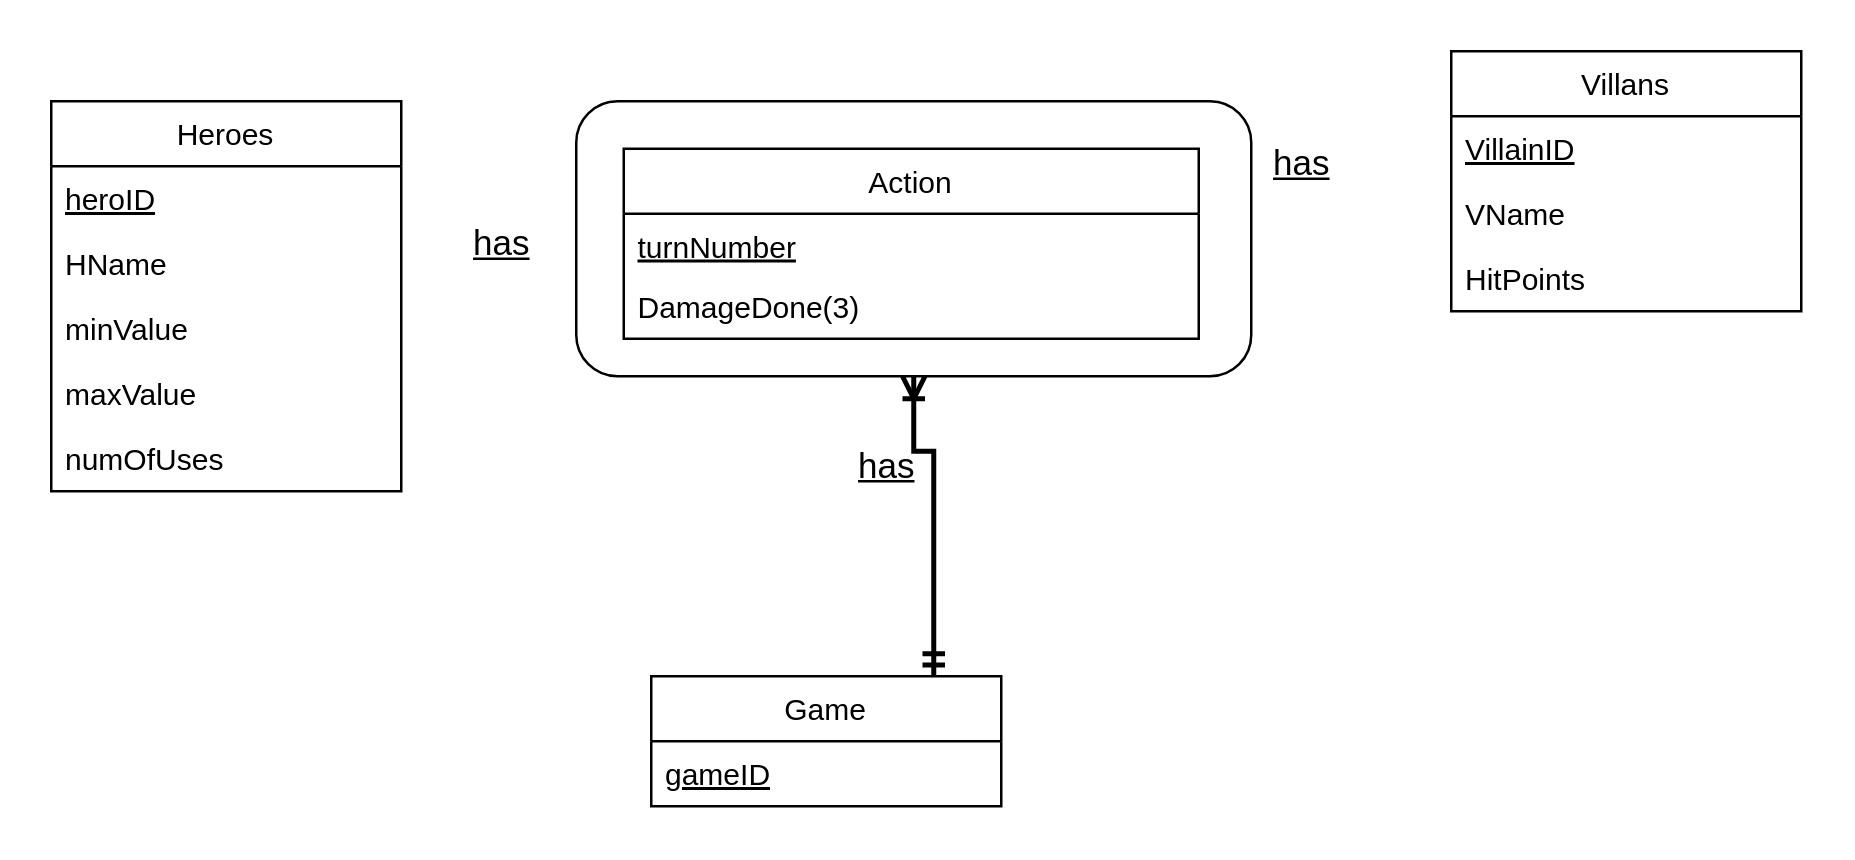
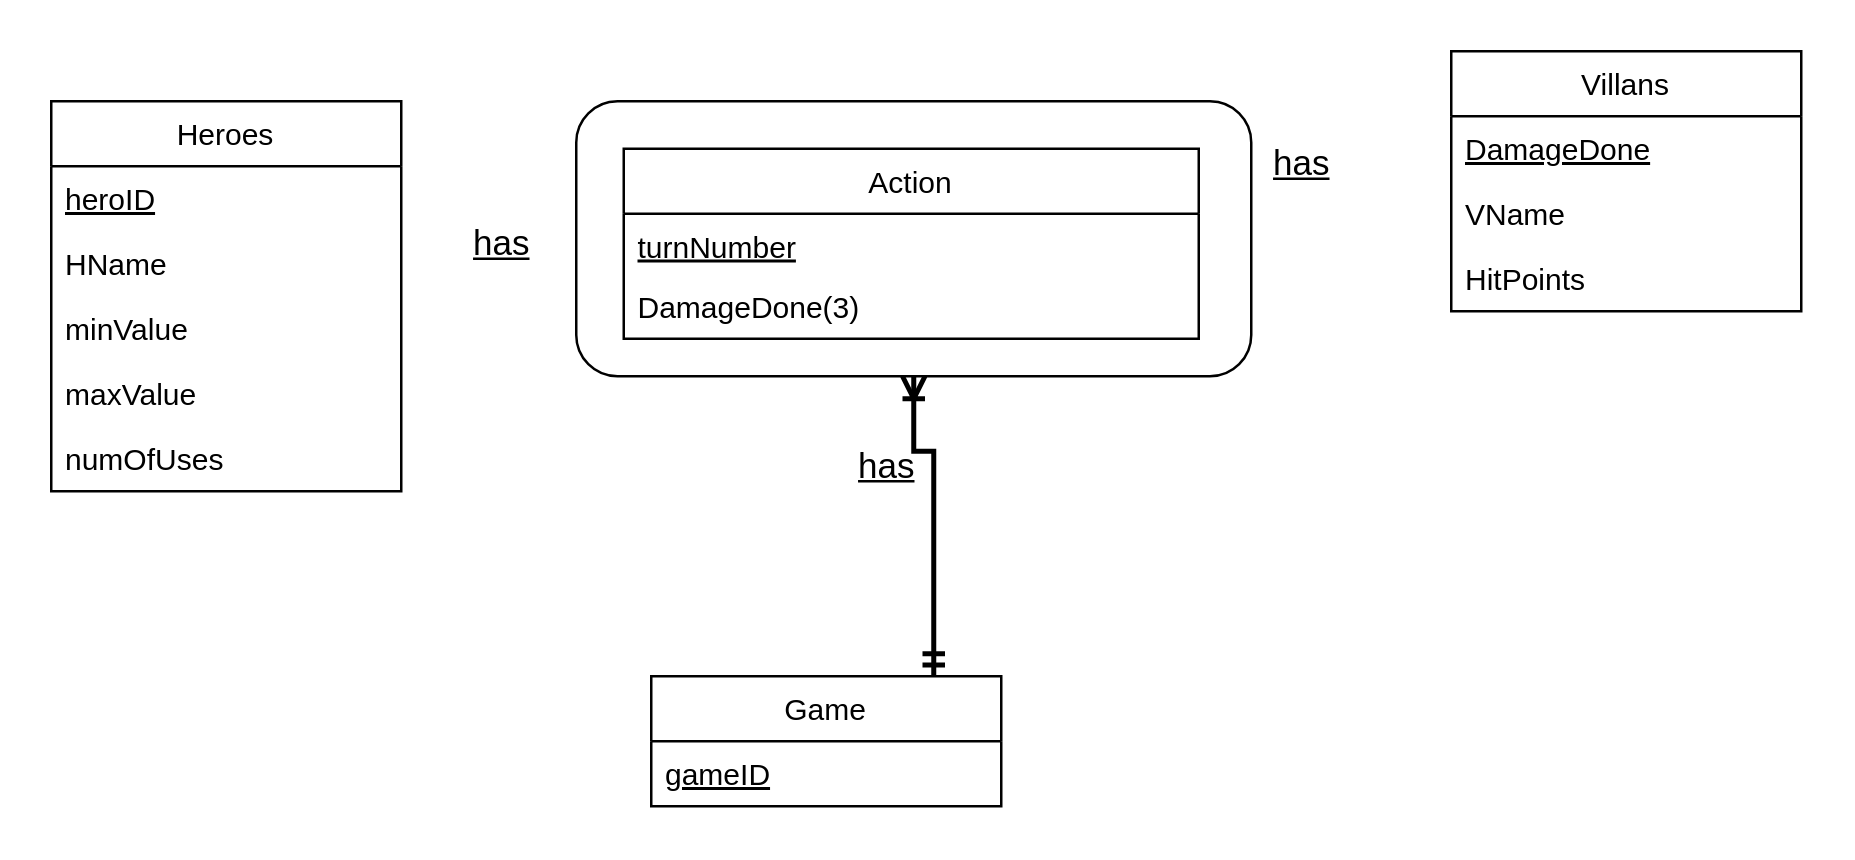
- <mxCell id="10" value="VillainID" style="text;strokeColor=none;fillColor=none;align=left;verticalAlign=top;spacingLeft=4;spacingRight=4;overflow=hidden;rotatable=0;points=[[0,0.5],[1,0.5]];portConstraint=eastwest;fontStyle=4" parent="9" vertex="1"><mxGeometry y="26" width="140" height="26" as="geometry" /></mxCell>
+ <mxCell id="10" value="DamageDone" style="text;strokeColor=none;fillColor=none;align=left;verticalAlign=top;spacingLeft=4;spacingRight=4;overflow=hidden;rotatable=0;points=[[0,0.5],[1,0.5]];portConstraint=eastwest;fontStyle=4" parent="9" vertex="1"><mxGeometry y="26" width="140" height="26" as="geometry" /></mxCell>
